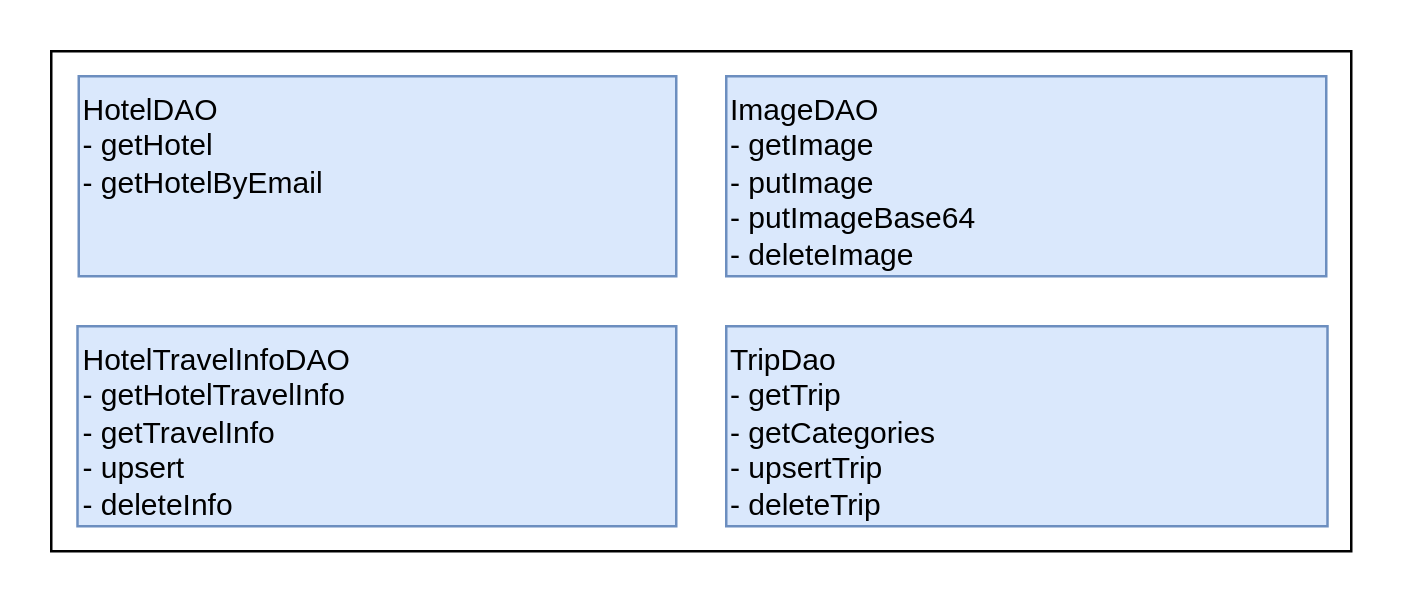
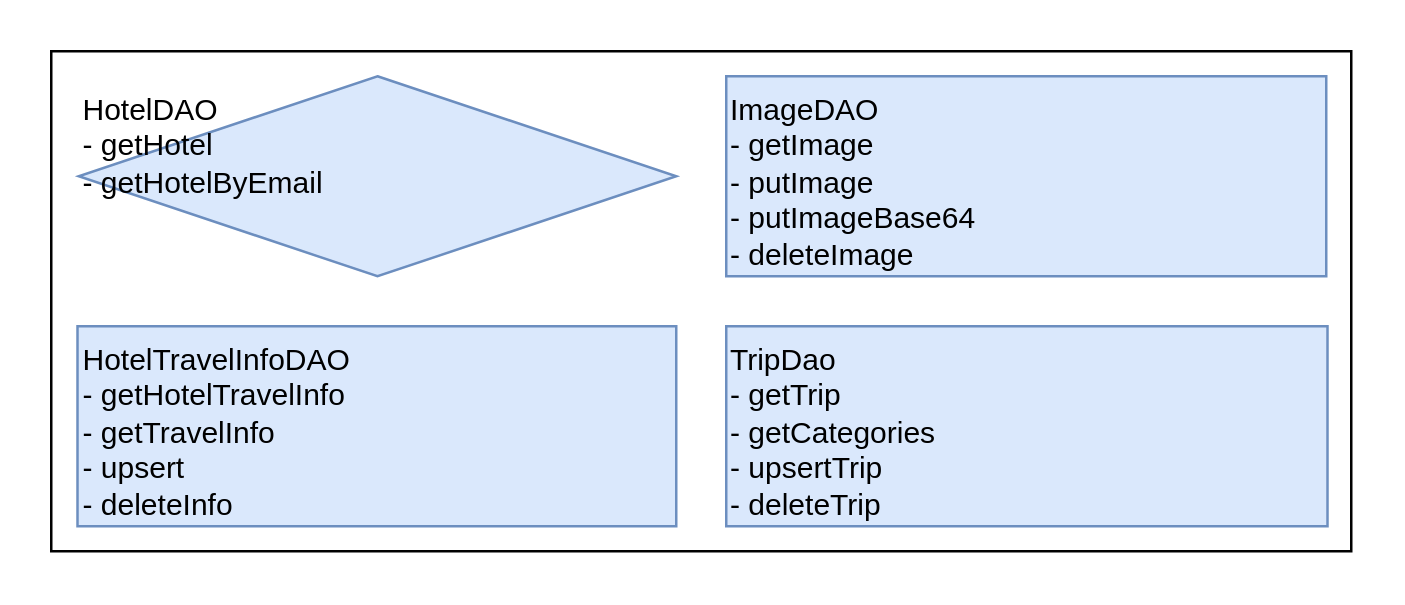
- <mxCell id="3" value="&lt;font style=&quot;font-size: 12px&quot;&gt;HotelDAO&lt;br&gt;&lt;/font&gt;&lt;font style=&quot;font-size: 12px&quot;&gt;&lt;font style=&quot;font-size: 12px&quot;&gt;- getHotel&lt;font style=&quot;font-size: 12px&quot;&gt;&lt;br&gt;&lt;/font&gt;&lt;font style=&quot;font-size: 12px&quot;&gt;- getHotelByEmail&lt;/font&gt;&lt;/font&gt;&lt;br&gt;&lt;/font&gt;" style="rounded=0;whiteSpace=wrap;html=1;labelBackgroundColor=none;fontSize=11;fillColor=#dae8fc;strokeColor=#6c8ebf;align=left;verticalAlign=top;" vertex="1" parent="1"><mxGeometry x="31" y="30" width="239" height="80" as="geometry" /></mxCell>
+ <mxCell id="3" value="&lt;font style=&quot;font-size: 12px&quot;&gt;HotelDAO&lt;br&gt;&lt;/font&gt;&lt;font style=&quot;font-size: 12px&quot;&gt;&lt;font style=&quot;font-size: 12px&quot;&gt;- getHotel&lt;font style=&quot;font-size: 12px&quot;&gt;&lt;br&gt;&lt;/font&gt;&lt;font style=&quot;font-size: 12px&quot;&gt;- getHotelByEmail&lt;/font&gt;&lt;/font&gt;&lt;br&gt;&lt;/font&gt;" style="rhombus;whiteSpace=wrap;html=1;labelBackgroundColor=none;fontSize=11;fillColor=#dae8fc;strokeColor=#6c8ebf;align=left;verticalAlign=top;" vertex="1" parent="1"><mxGeometry x="31" y="30" width="239" height="80" as="geometry" /></mxCell>
